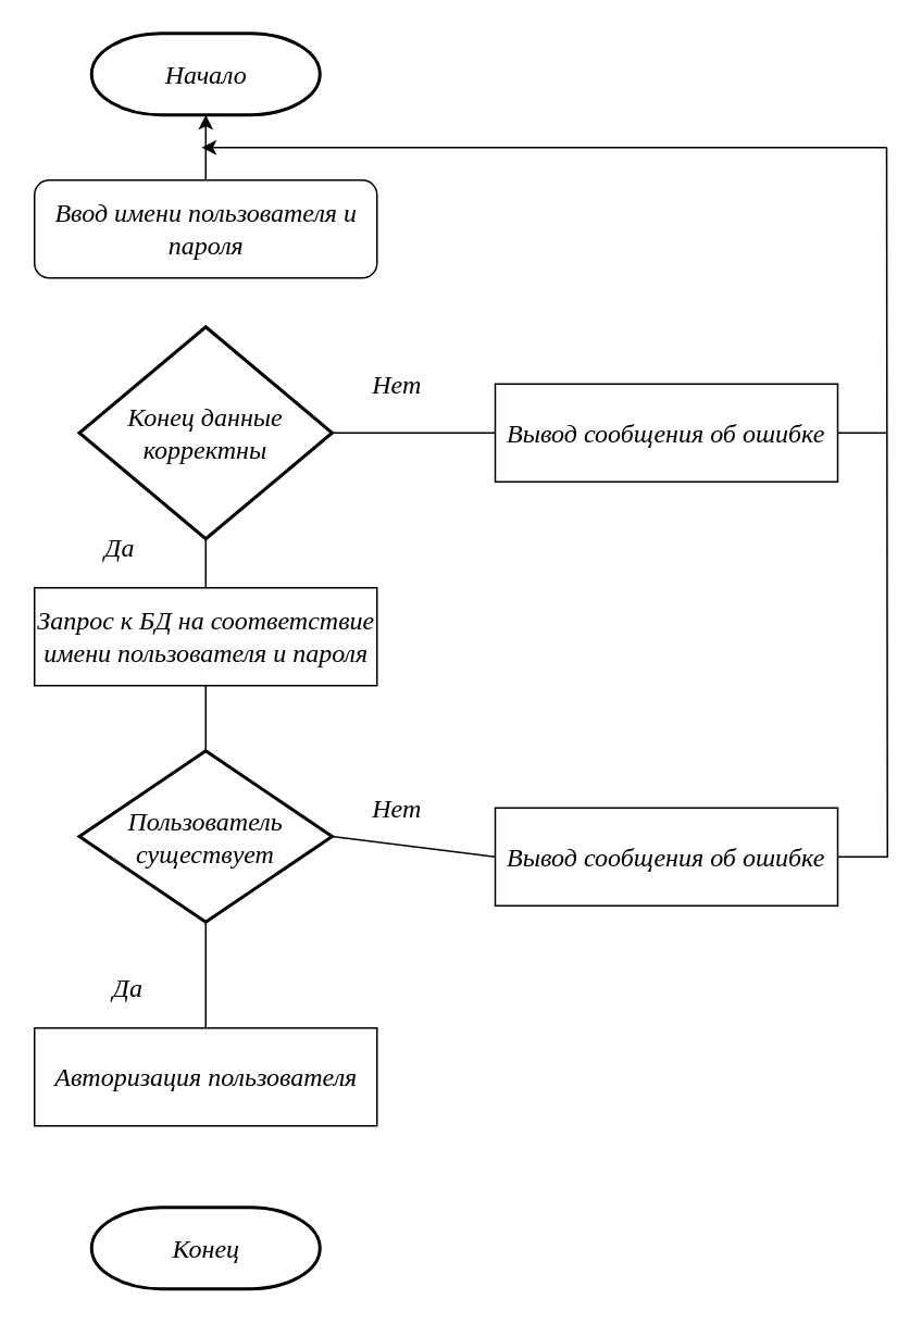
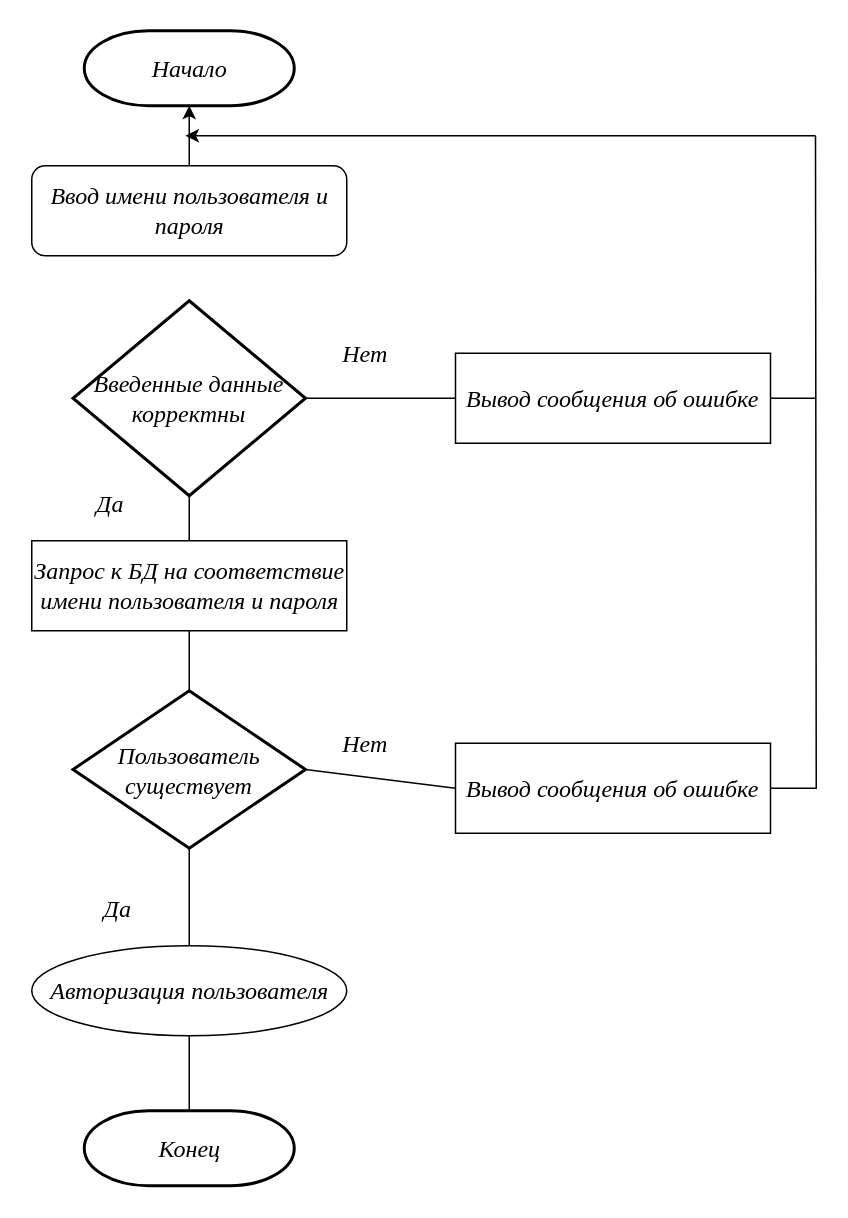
- <mxCell id="4" value="Конец данные корректны" style="strokeWidth=2;html=1;shape=mxgraph.flowchart.decision;whiteSpace=wrap;fontFamily=Verdana;fontSize=16;fontStyle=2" vertex="1" parent="1"><mxGeometry x="48" y="200" width="155" height="130" as="geometry" /></mxCell>
+ <mxCell id="4" value="Введенные данные корректны" style="strokeWidth=2;html=1;shape=mxgraph.flowchart.decision;whiteSpace=wrap;fontFamily=Verdana;fontSize=16;fontStyle=2" vertex="1" parent="1"><mxGeometry x="48" y="200" width="155" height="130" as="geometry" /></mxCell>
- <mxCell id="7" value="Авторизация пользователя" style="rounded=0;whiteSpace=wrap;html=1;fontFamily=Verdana;fontSize=16;fontStyle=2" vertex="1" parent="1"><mxGeometry x="20.5" y="630" width="210" height="60" as="geometry" /></mxCell>
+ <mxCell id="7" value="Авторизация пользователя" style="ellipse;whiteSpace=wrap;html=1;fontFamily=Verdana;fontSize=16;fontStyle=2;" vertex="1" parent="1"><mxGeometry x="20.5" y="630" width="210" height="60" as="geometry" /></mxCell>
+ <mxCell id="15" value="" style="endArrow=none;html=1;rounded=0;fontFamily=Verdana;fontSize=16;entryX=0.5;entryY=1;entryDx=0;entryDy=0;exitX=0.5;exitY=0;exitDx=0;exitDy=0;exitPerimeter=0;" edge="1" parent="1" source="8" target="7"><mxGeometry width="50" height="50" relative="1" as="geometry"><mxPoint x="203" y="700" as="sourcePoint" /><mxPoint x="253" y="650" as="targetPoint" /></mxGeometry></mxCell>
